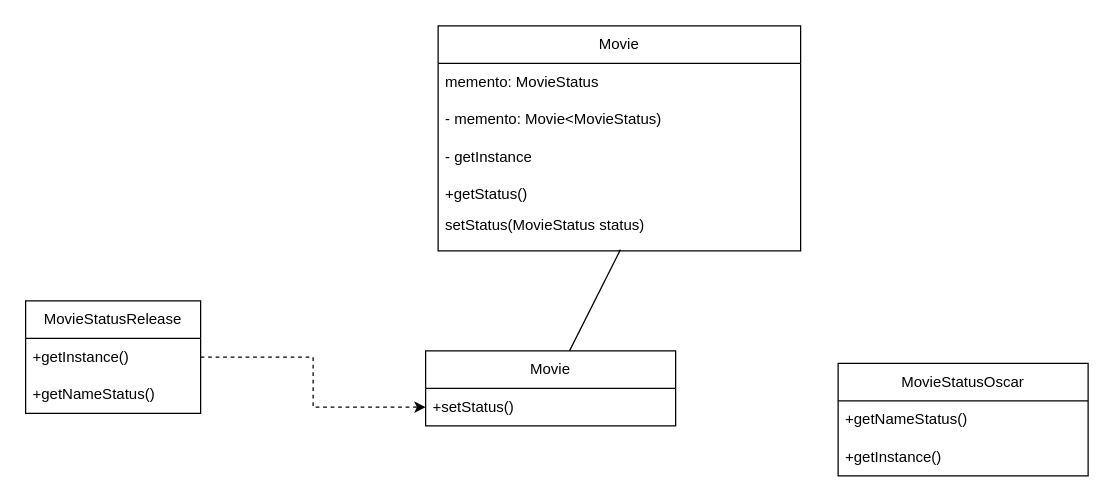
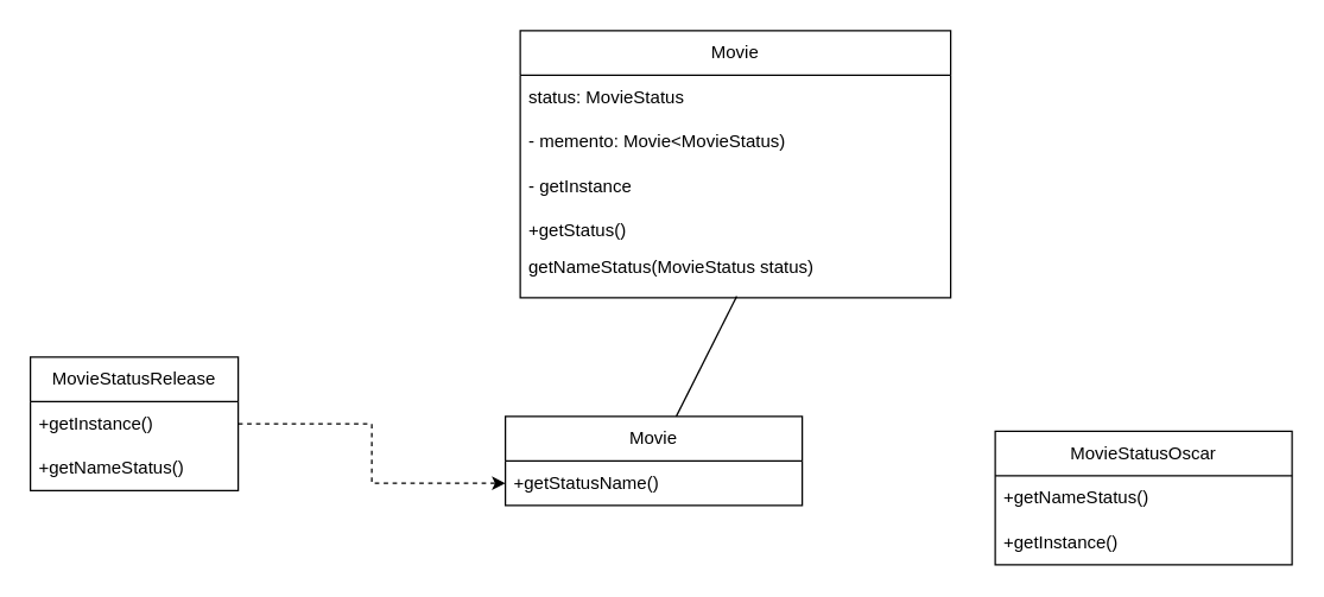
- <mxCell id="3" value="memento: MovieStatus" style="text;strokeColor=none;fillColor=none;align=left;verticalAlign=middle;spacingLeft=4;spacingRight=4;overflow=hidden;points=[[0,0.5],[1,0.5]];portConstraint=eastwest;rotatable=0;whiteSpace=wrap;html=1;" vertex="1" parent="2"><mxGeometry y="30" width="290" height="30" as="geometry" /></mxCell>
+ <mxCell id="3" value="status: MovieStatus" style="text;strokeColor=none;fillColor=none;align=left;verticalAlign=middle;spacingLeft=4;spacingRight=4;overflow=hidden;points=[[0,0.5],[1,0.5]];portConstraint=eastwest;rotatable=0;whiteSpace=wrap;html=1;" vertex="1" parent="2"><mxGeometry y="30" width="290" height="30" as="geometry" /></mxCell>
- <mxCell id="7" value="setStatus(MovieStatus status)&lt;div&gt;&lt;br&gt;&lt;/div&gt;" style="text;strokeColor=none;fillColor=none;align=left;verticalAlign=middle;spacingLeft=4;spacingRight=4;overflow=hidden;points=[[0,0.5],[1,0.5]];portConstraint=eastwest;rotatable=0;whiteSpace=wrap;html=1;" vertex="1" parent="2"><mxGeometry y="150" width="290" height="30" as="geometry" /></mxCell>
+ <mxCell id="7" value="getNameStatus(MovieStatus status)&lt;div&gt;&lt;br&gt;&lt;/div&gt;" style="text;strokeColor=none;fillColor=none;align=left;verticalAlign=middle;spacingLeft=4;spacingRight=4;overflow=hidden;points=[[0,0.5],[1,0.5]];portConstraint=eastwest;rotatable=0;whiteSpace=wrap;html=1;" vertex="1" parent="2"><mxGeometry y="150" width="290" height="30" as="geometry" /></mxCell>
- <mxCell id="9" value="+setStatus()" style="text;strokeColor=none;fillColor=none;align=left;verticalAlign=middle;spacingLeft=4;spacingRight=4;overflow=hidden;points=[[0,0.5],[1,0.5]];portConstraint=eastwest;rotatable=0;whiteSpace=wrap;html=1;" vertex="1" parent="8"><mxGeometry y="30" width="200" height="30" as="geometry" /></mxCell>
+ <mxCell id="9" value="+getStatusName()" style="text;strokeColor=none;fillColor=none;align=left;verticalAlign=middle;spacingLeft=4;spacingRight=4;overflow=hidden;points=[[0,0.5],[1,0.5]];portConstraint=eastwest;rotatable=0;whiteSpace=wrap;html=1;" vertex="1" parent="8"><mxGeometry y="30" width="200" height="30" as="geometry" /></mxCell>
